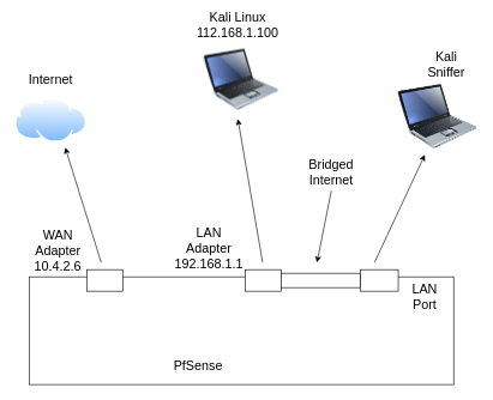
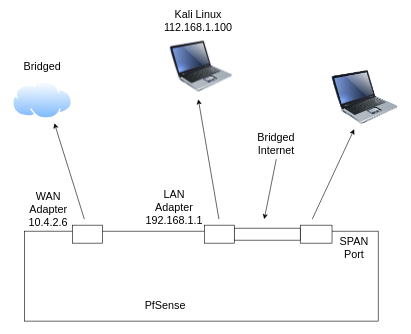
- <mxCell id="18" value="&lt;font style=&quot;font-size: 18px;&quot;&gt;Kali Sniffer&lt;/font&gt;" style="text;strokeColor=none;align=center;fillColor=none;html=1;verticalAlign=middle;whiteSpace=wrap;rounded=0;" vertex="1" parent="1"><mxGeometry x="590" y="75" width="60" height="30" as="geometry" /></mxCell>
- <mxCell id="8" value="&lt;font style=&quot;font-size: 18px;&quot;&gt;Internet&lt;/font&gt;" style="text;strokeColor=none;align=center;fillColor=none;html=1;verticalAlign=middle;whiteSpace=wrap;rounded=0;" vertex="1" parent="1"><mxGeometry x="40" y="95" width="60" height="30" as="geometry" /></mxCell>
+ <mxCell id="8" value="&lt;font style=&quot;font-size: 18px;&quot;&gt;Bridged&lt;/font&gt;" style="text;strokeColor=none;align=center;fillColor=none;html=1;verticalAlign=middle;whiteSpace=wrap;rounded=0;" vertex="1" parent="1"><mxGeometry x="40" y="95" width="60" height="30" as="geometry" /></mxCell>
- <mxCell id="15" value="&lt;font style=&quot;font-size: 18px;&quot;&gt;LAN Port&lt;/font&gt;" style="text;strokeColor=none;align=center;fillColor=none;html=1;verticalAlign=middle;whiteSpace=wrap;rounded=0;" vertex="1" parent="1"><mxGeometry x="560" y="399" width="60" height="30" as="geometry" /></mxCell>
+ <mxCell id="15" value="&lt;font style=&quot;font-size: 18px;&quot;&gt;SPAN Port&lt;/font&gt;" style="text;strokeColor=none;align=center;fillColor=none;html=1;verticalAlign=middle;whiteSpace=wrap;rounded=0;" vertex="1" parent="1"><mxGeometry x="560" y="399" width="60" height="30" as="geometry" /></mxCell>
